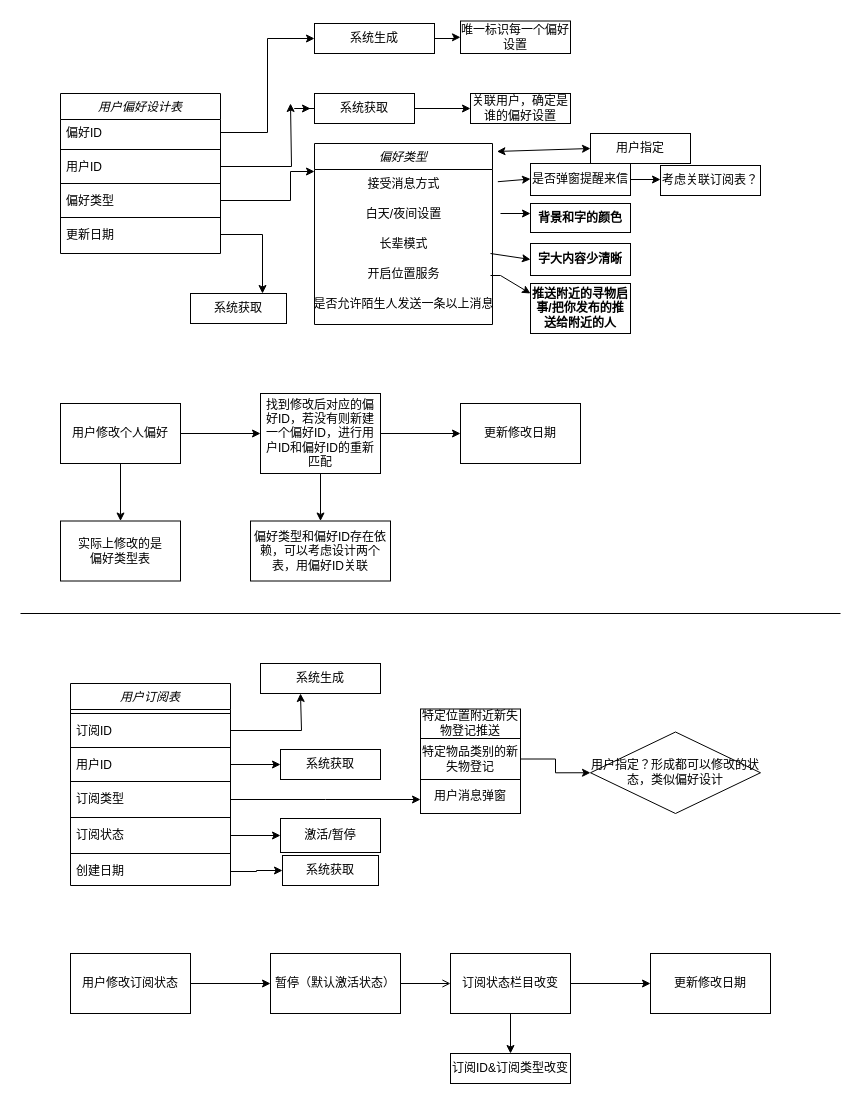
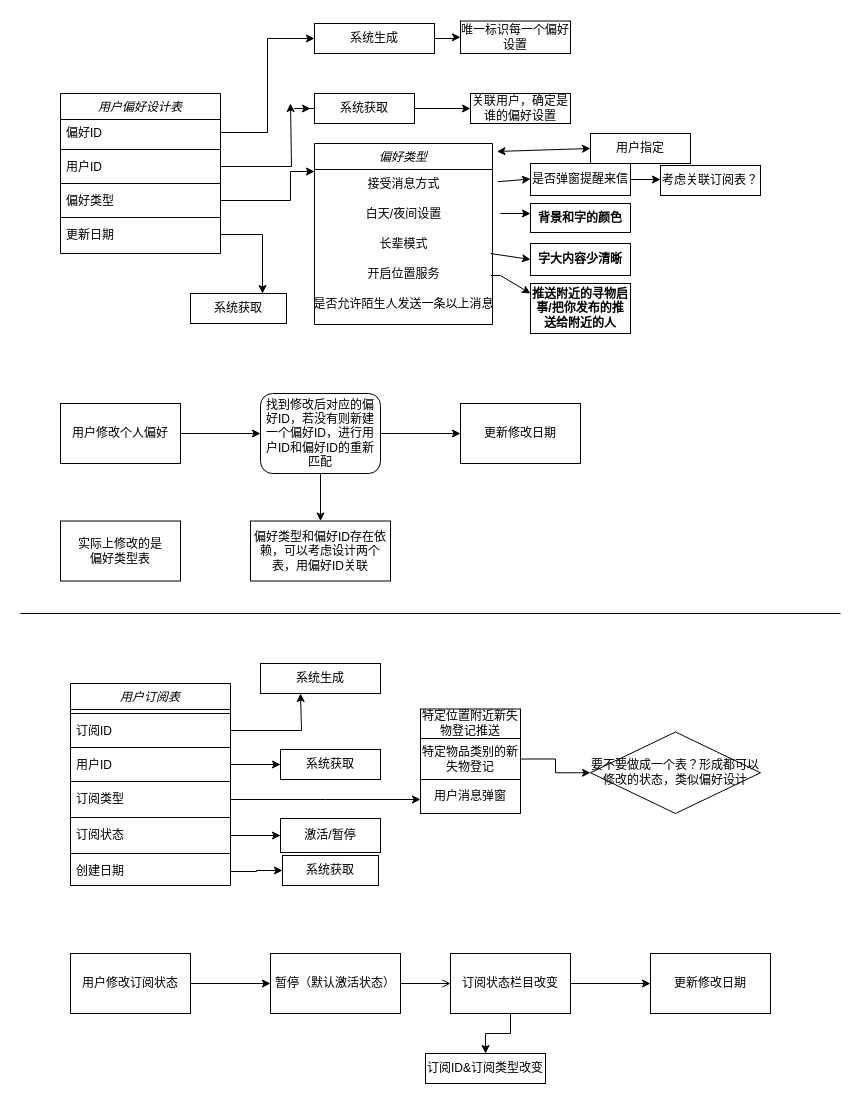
- <mxCell id="45" value="找到修改后对应的偏好ID，若没有则新建一个偏好ID，进行用户ID和偏好ID的重新匹配" style="whiteSpace=wrap;html=1;rounded=0;" parent="1" vertex="1"><mxGeometry x="260" y="393" width="120" height="80" as="geometry" /></mxCell>
+ <mxCell id="45" value="找到修改后对应的偏好ID，若没有则新建一个偏好ID，进行用户ID和偏好ID的重新匹配" style="whiteSpace=wrap;html=1;rounded=1;" parent="1" vertex="1"><mxGeometry x="260" y="393" width="120" height="80" as="geometry" /></mxCell>
- <mxCell id="41" value="" style="edgeStyle=orthogonalEdgeStyle;rounded=0;orthogonalLoop=1;jettySize=auto;html=1;" edge="1" parent="1" source="42" target="86"><mxGeometry relative="1" as="geometry" /></mxCell>
- <mxCell id="83" value="用户指定？形成都可以修改的状态，类似偏好设计" style="rhombus;whiteSpace=wrap;html=1;" parent="1" vertex="1"><mxGeometry x="590" y="731.5" width="170" height="81.5" as="geometry" /></mxCell>
+ <mxCell id="83" value="要不要做成一个表？形成都可以修改的状态，类似偏好设计" style="rhombus;whiteSpace=wrap;html=1;" parent="1" vertex="1"><mxGeometry x="590" y="731.5" width="170" height="81.5" as="geometry" /></mxCell>
- <mxCell id="82" value="订阅ID&amp;amp;订阅类型改变" style="whiteSpace=wrap;html=1;rounded=0;" parent="1" vertex="1"><mxGeometry x="450" y="1053" width="120" height="30" as="geometry" /></mxCell>
+ <mxCell id="82" value="订阅ID&amp;amp;订阅类型改变" style="whiteSpace=wrap;html=1;rounded=0;" parent="1" vertex="1"><mxGeometry x="425" y="1053" width="120" height="30" as="geometry" /></mxCell>
